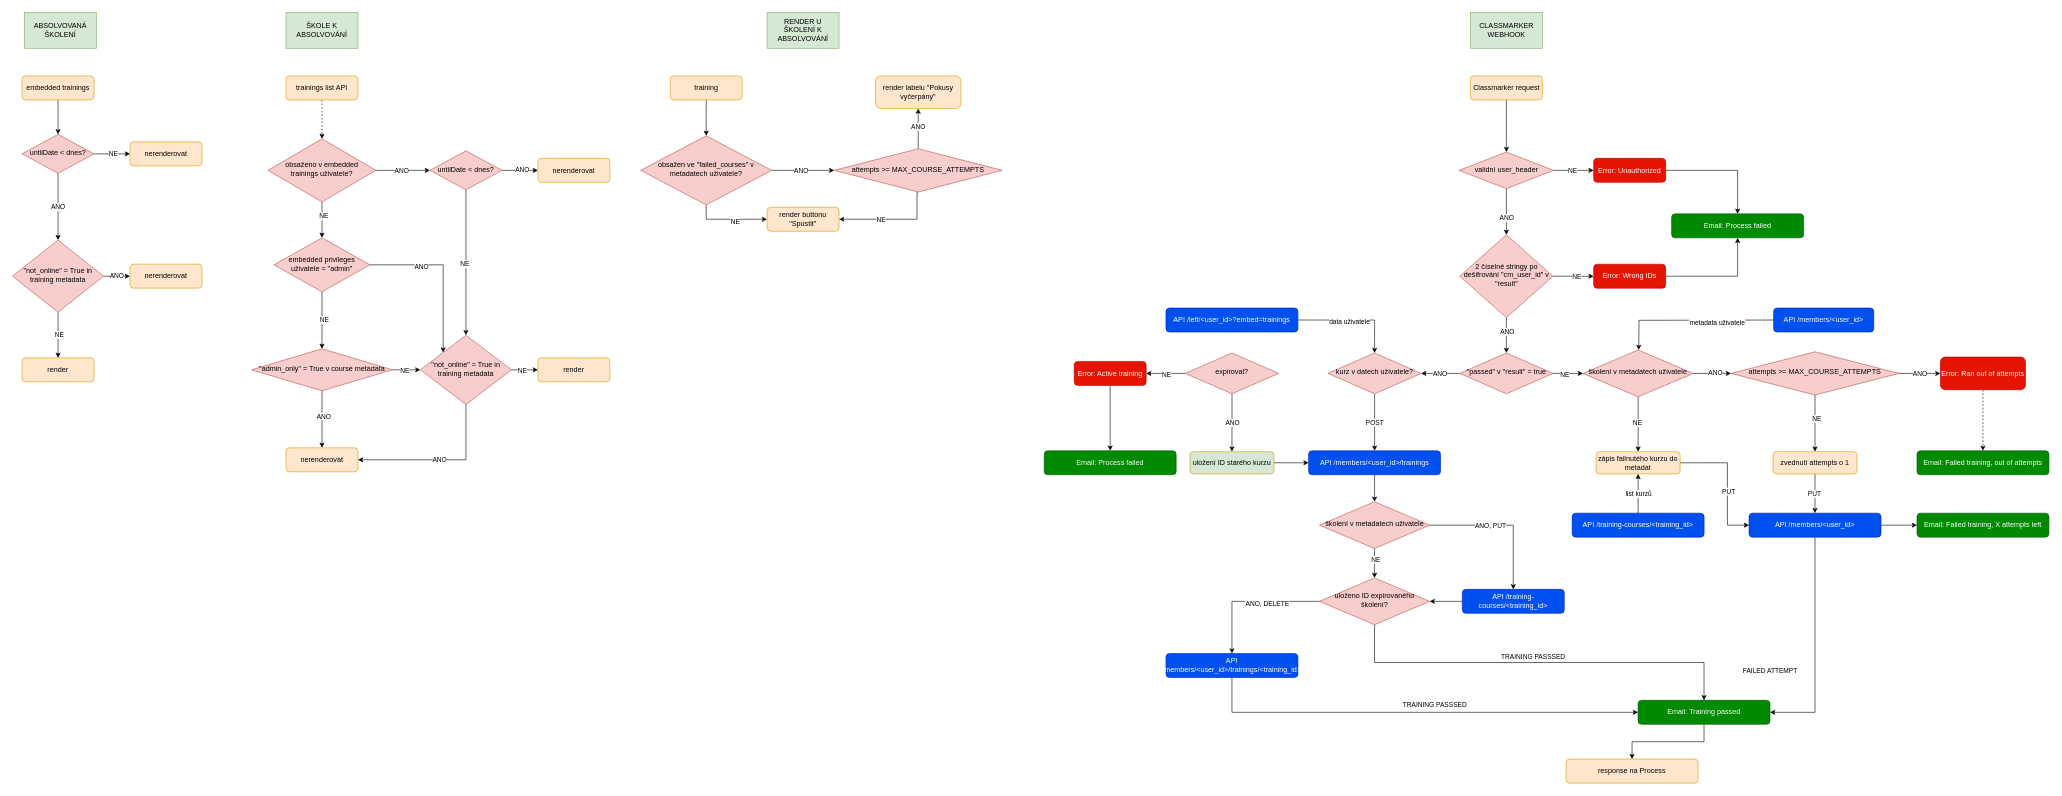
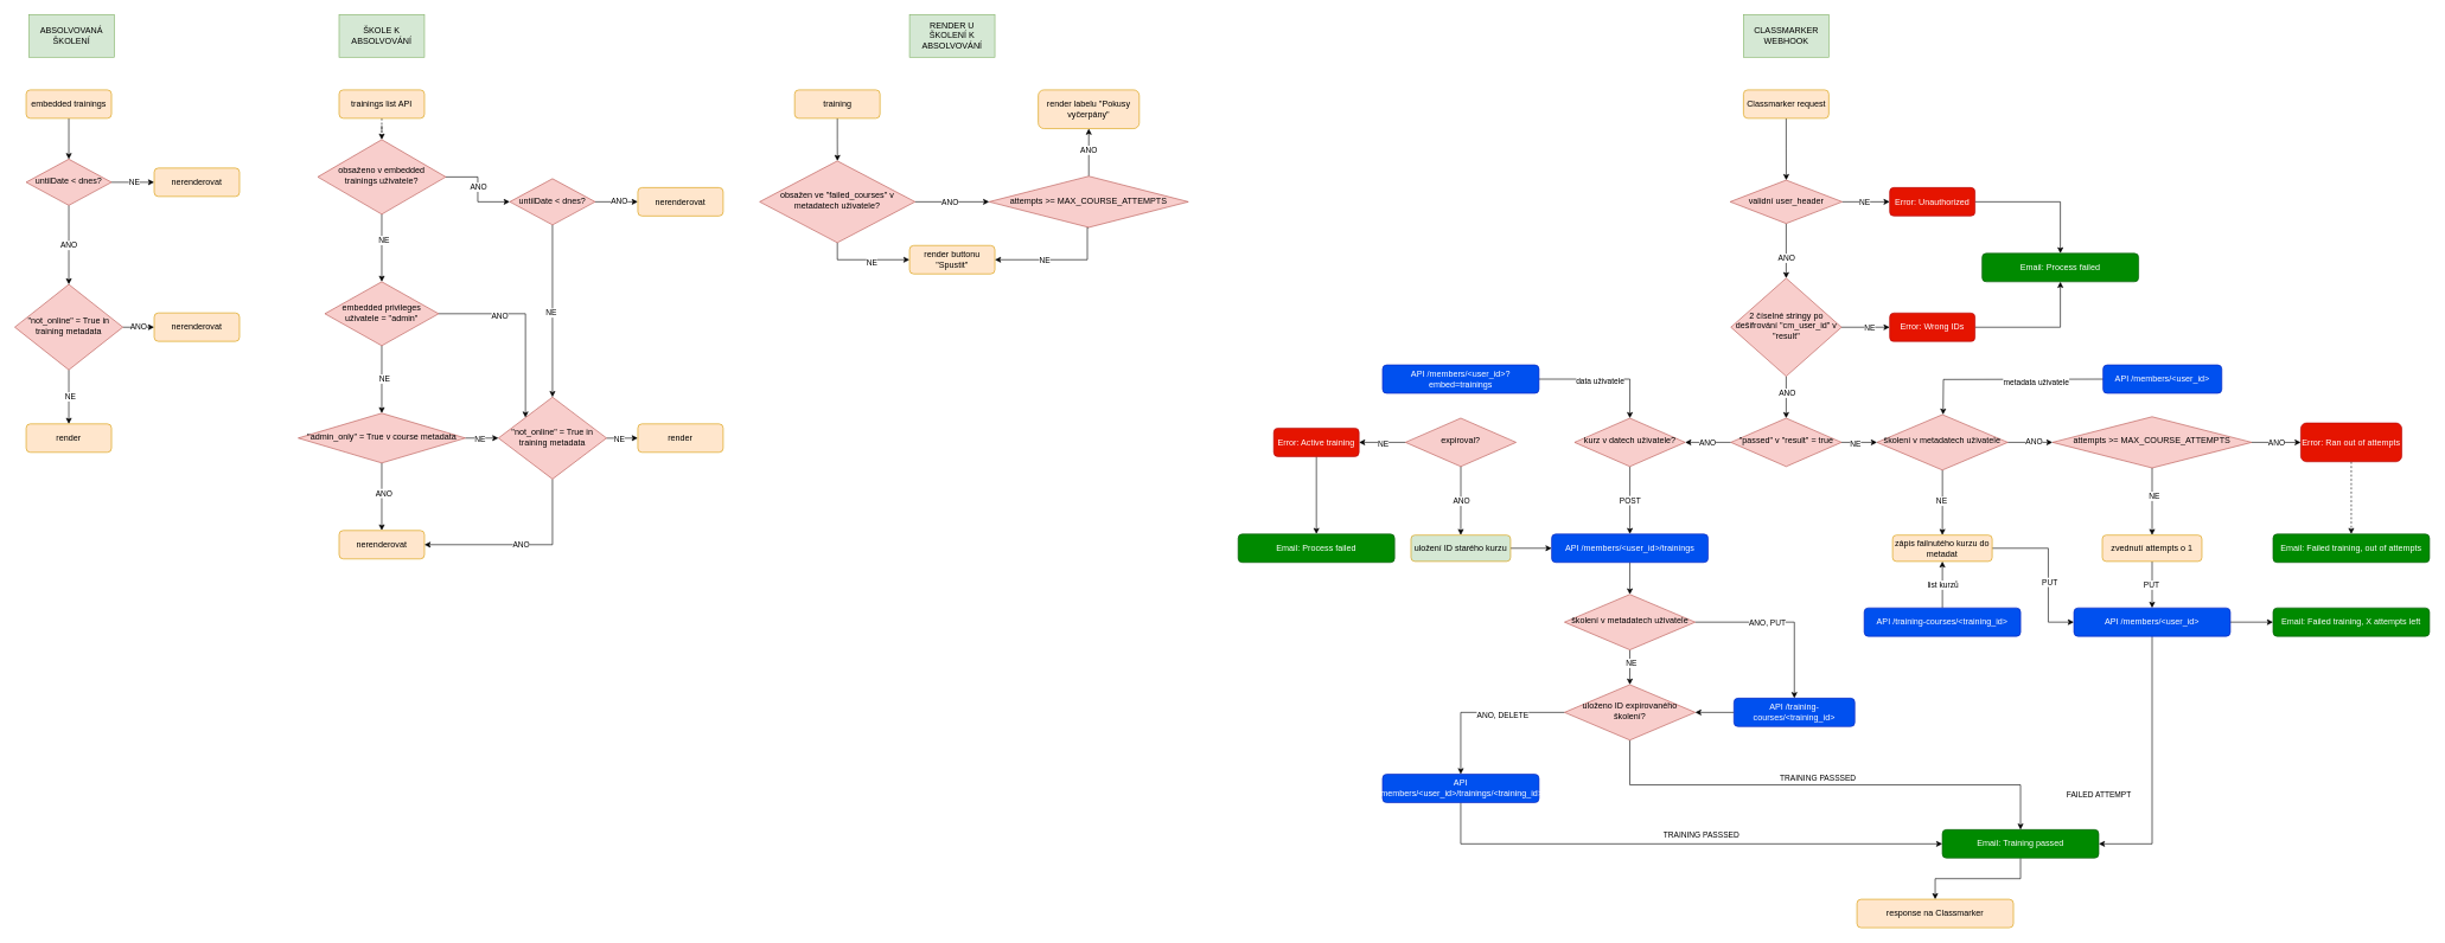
- <mxCell id="15" value="obsaženo v embedded trainings uživatele?" style="rhombus;whiteSpace=wrap;html=1;shadow=0;fontFamily=Helvetica;fontSize=12;align=center;strokeWidth=1;spacing=6;spacingTop=-4;fillColor=#f8cecc;strokeColor=#b85450;" parent="1" vertex="1"><mxGeometry x="446" y="231" width="180" height="105" as="geometry" /></mxCell>
+ <mxCell id="15" value="obsaženo v embedded trainings uživatele?" style="rhombus;whiteSpace=wrap;html=1;shadow=0;fontFamily=Helvetica;fontSize=12;align=center;strokeWidth=1;spacing=6;spacingTop=-4;fillColor=#f8cecc;strokeColor=#b85450;" parent="1" vertex="1"><mxGeometry x="446" y="196" width="180" height="105" as="geometry" /></mxCell>
- <mxCell id="104" value="API /left/&amp;lt;user_id&amp;gt;?embed=trainings" style="rounded=1;whiteSpace=wrap;html=1;fontSize=12;glass=0;strokeWidth=1;shadow=0;fillColor=#0050ef;strokeColor=#001DBC;fontColor=#ffffff;" parent="1" vertex="1"><mxGeometry x="1943" y="513" width="220" height="40" as="geometry" /></mxCell>
+ <mxCell id="104" value="API /members/&amp;lt;user_id&amp;gt;?embed=trainings" style="rounded=1;whiteSpace=wrap;html=1;fontSize=12;glass=0;strokeWidth=1;shadow=0;fillColor=#0050ef;strokeColor=#001DBC;fontColor=#ffffff;" parent="1" vertex="1"><mxGeometry x="1943" y="513" width="220" height="40" as="geometry" /></mxCell>
- <mxCell id="135" value="response na Process" style="rounded=1;whiteSpace=wrap;html=1;fontSize=12;glass=0;strokeWidth=1;shadow=0;fillColor=#ffe6cc;strokeColor=#d79b00;" parent="1" vertex="1"><mxGeometry x="2610" y="1265" width="220" height="40" as="geometry" /></mxCell>
+ <mxCell id="135" value="response na Classmarker" style="rounded=1;whiteSpace=wrap;html=1;fontSize=12;glass=0;strokeWidth=1;shadow=0;fillColor=#ffe6cc;strokeColor=#d79b00;" parent="1" vertex="1"><mxGeometry x="2610" y="1265" width="220" height="40" as="geometry" /></mxCell>
